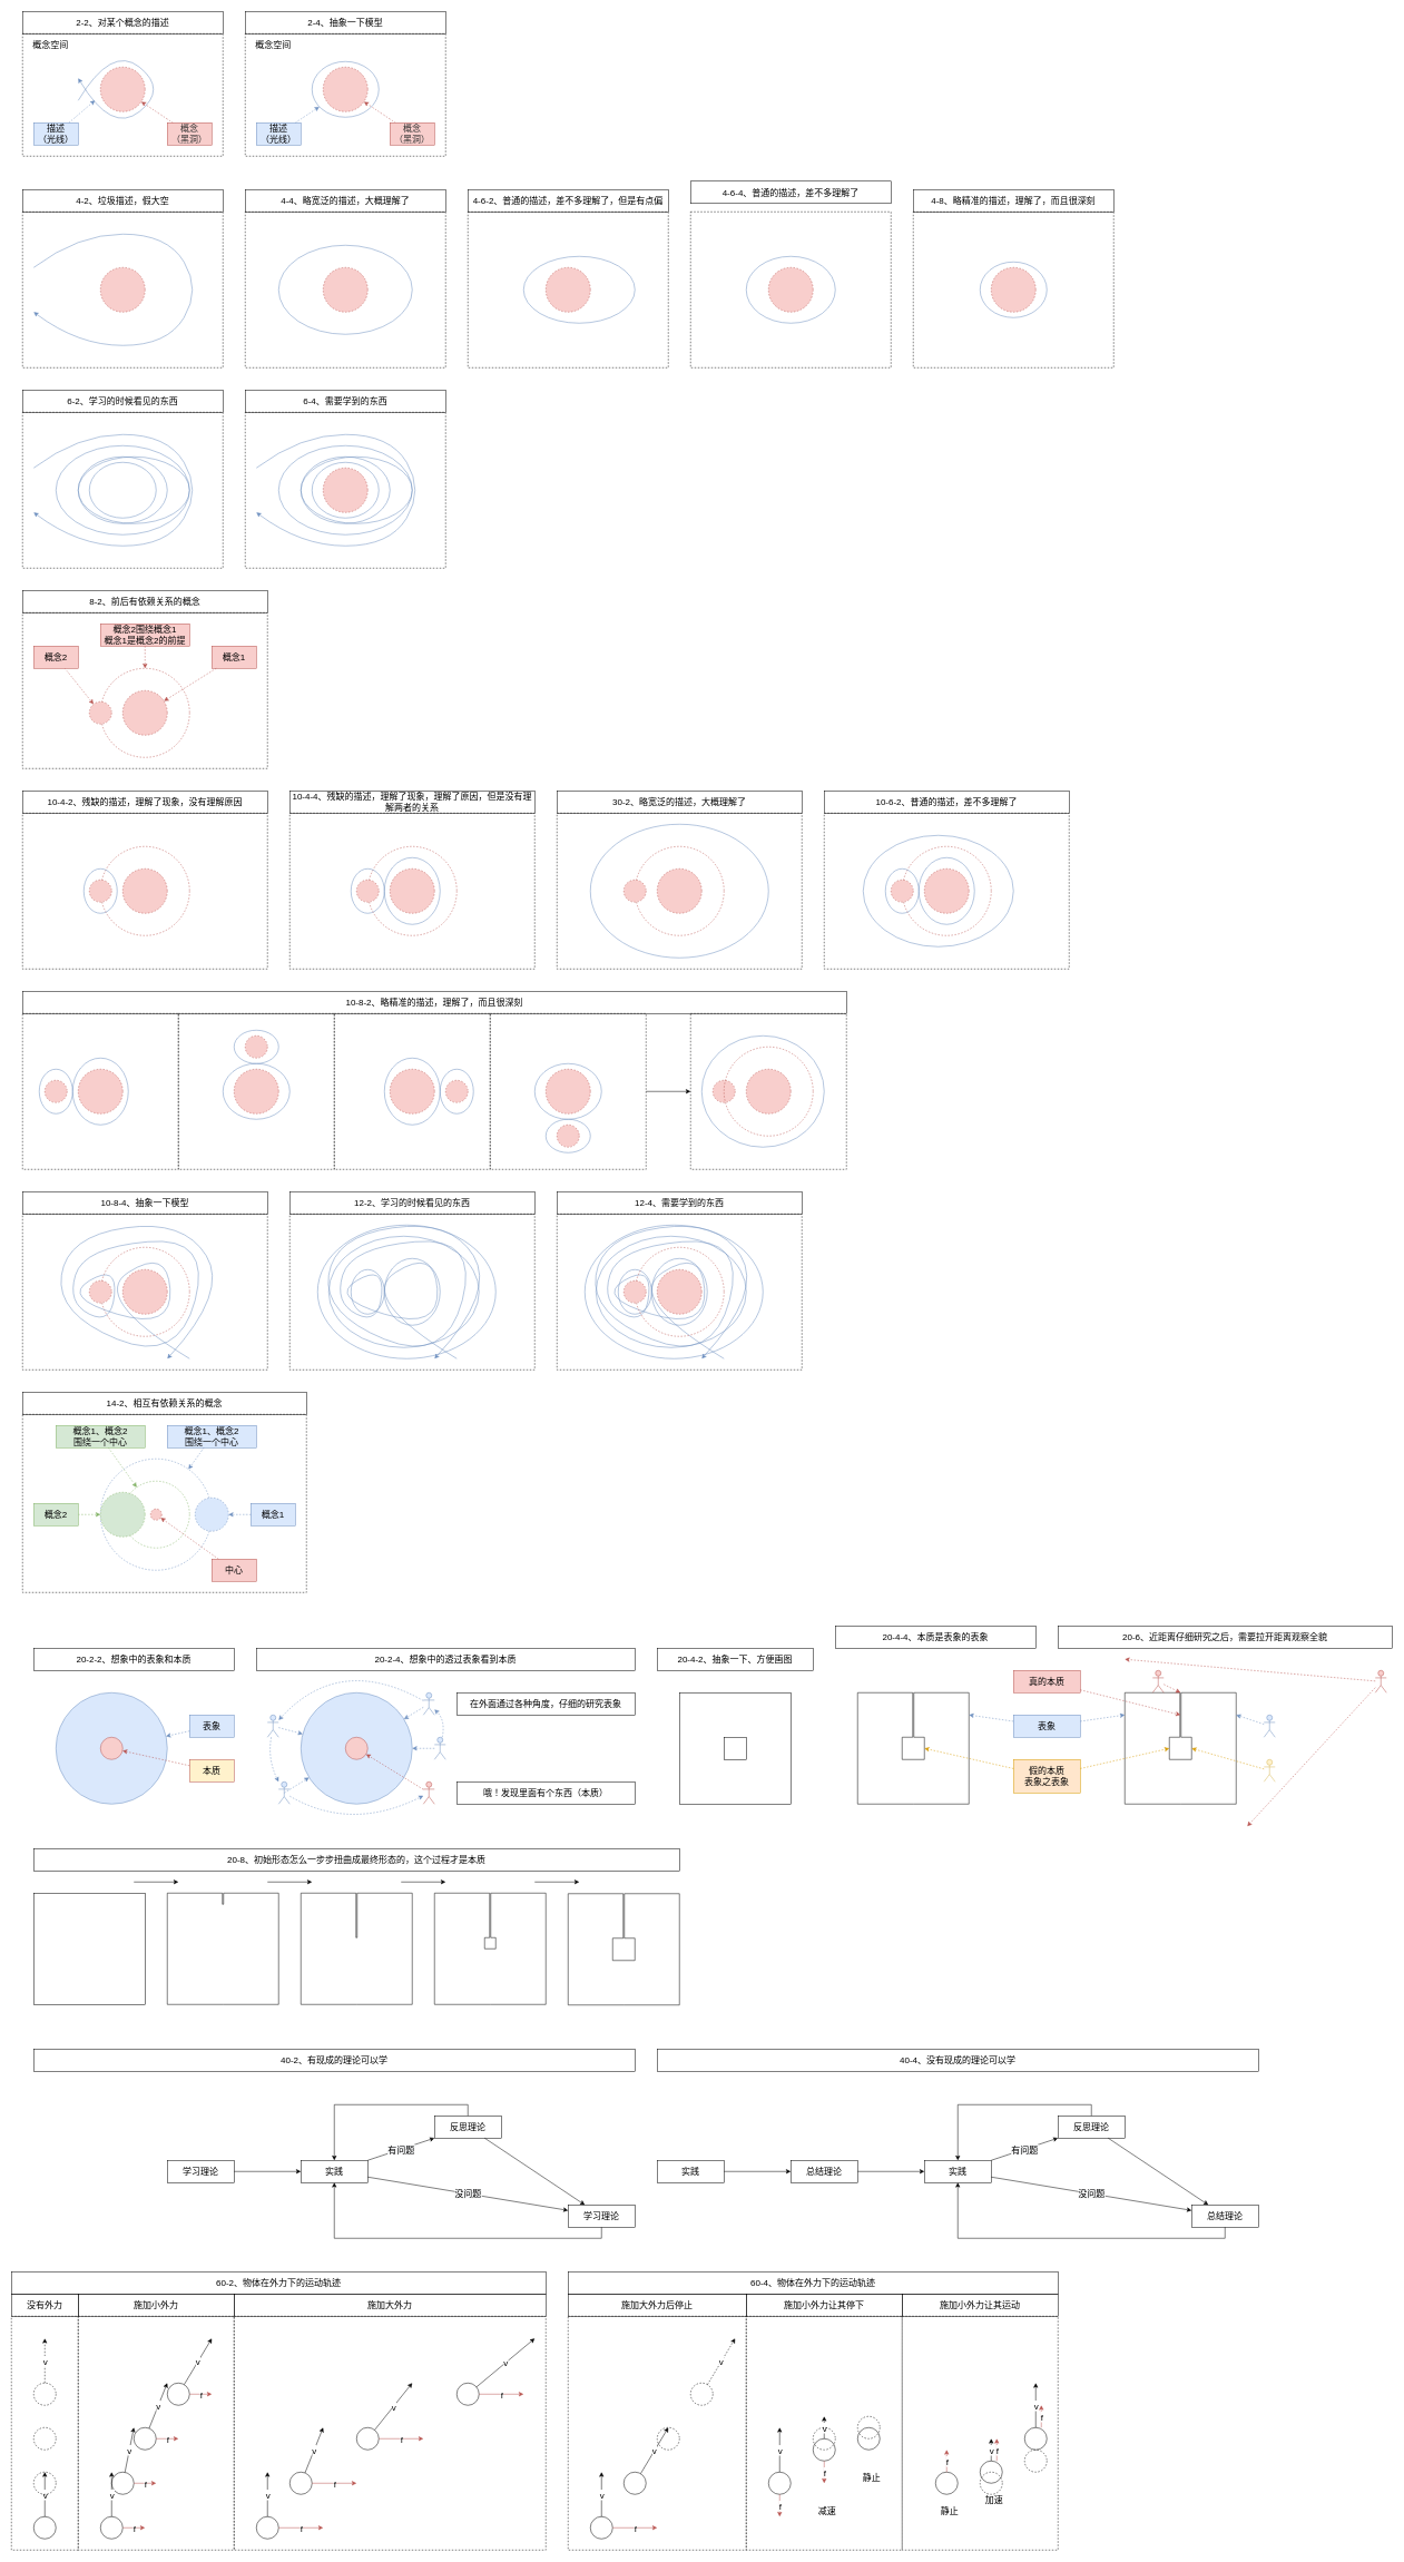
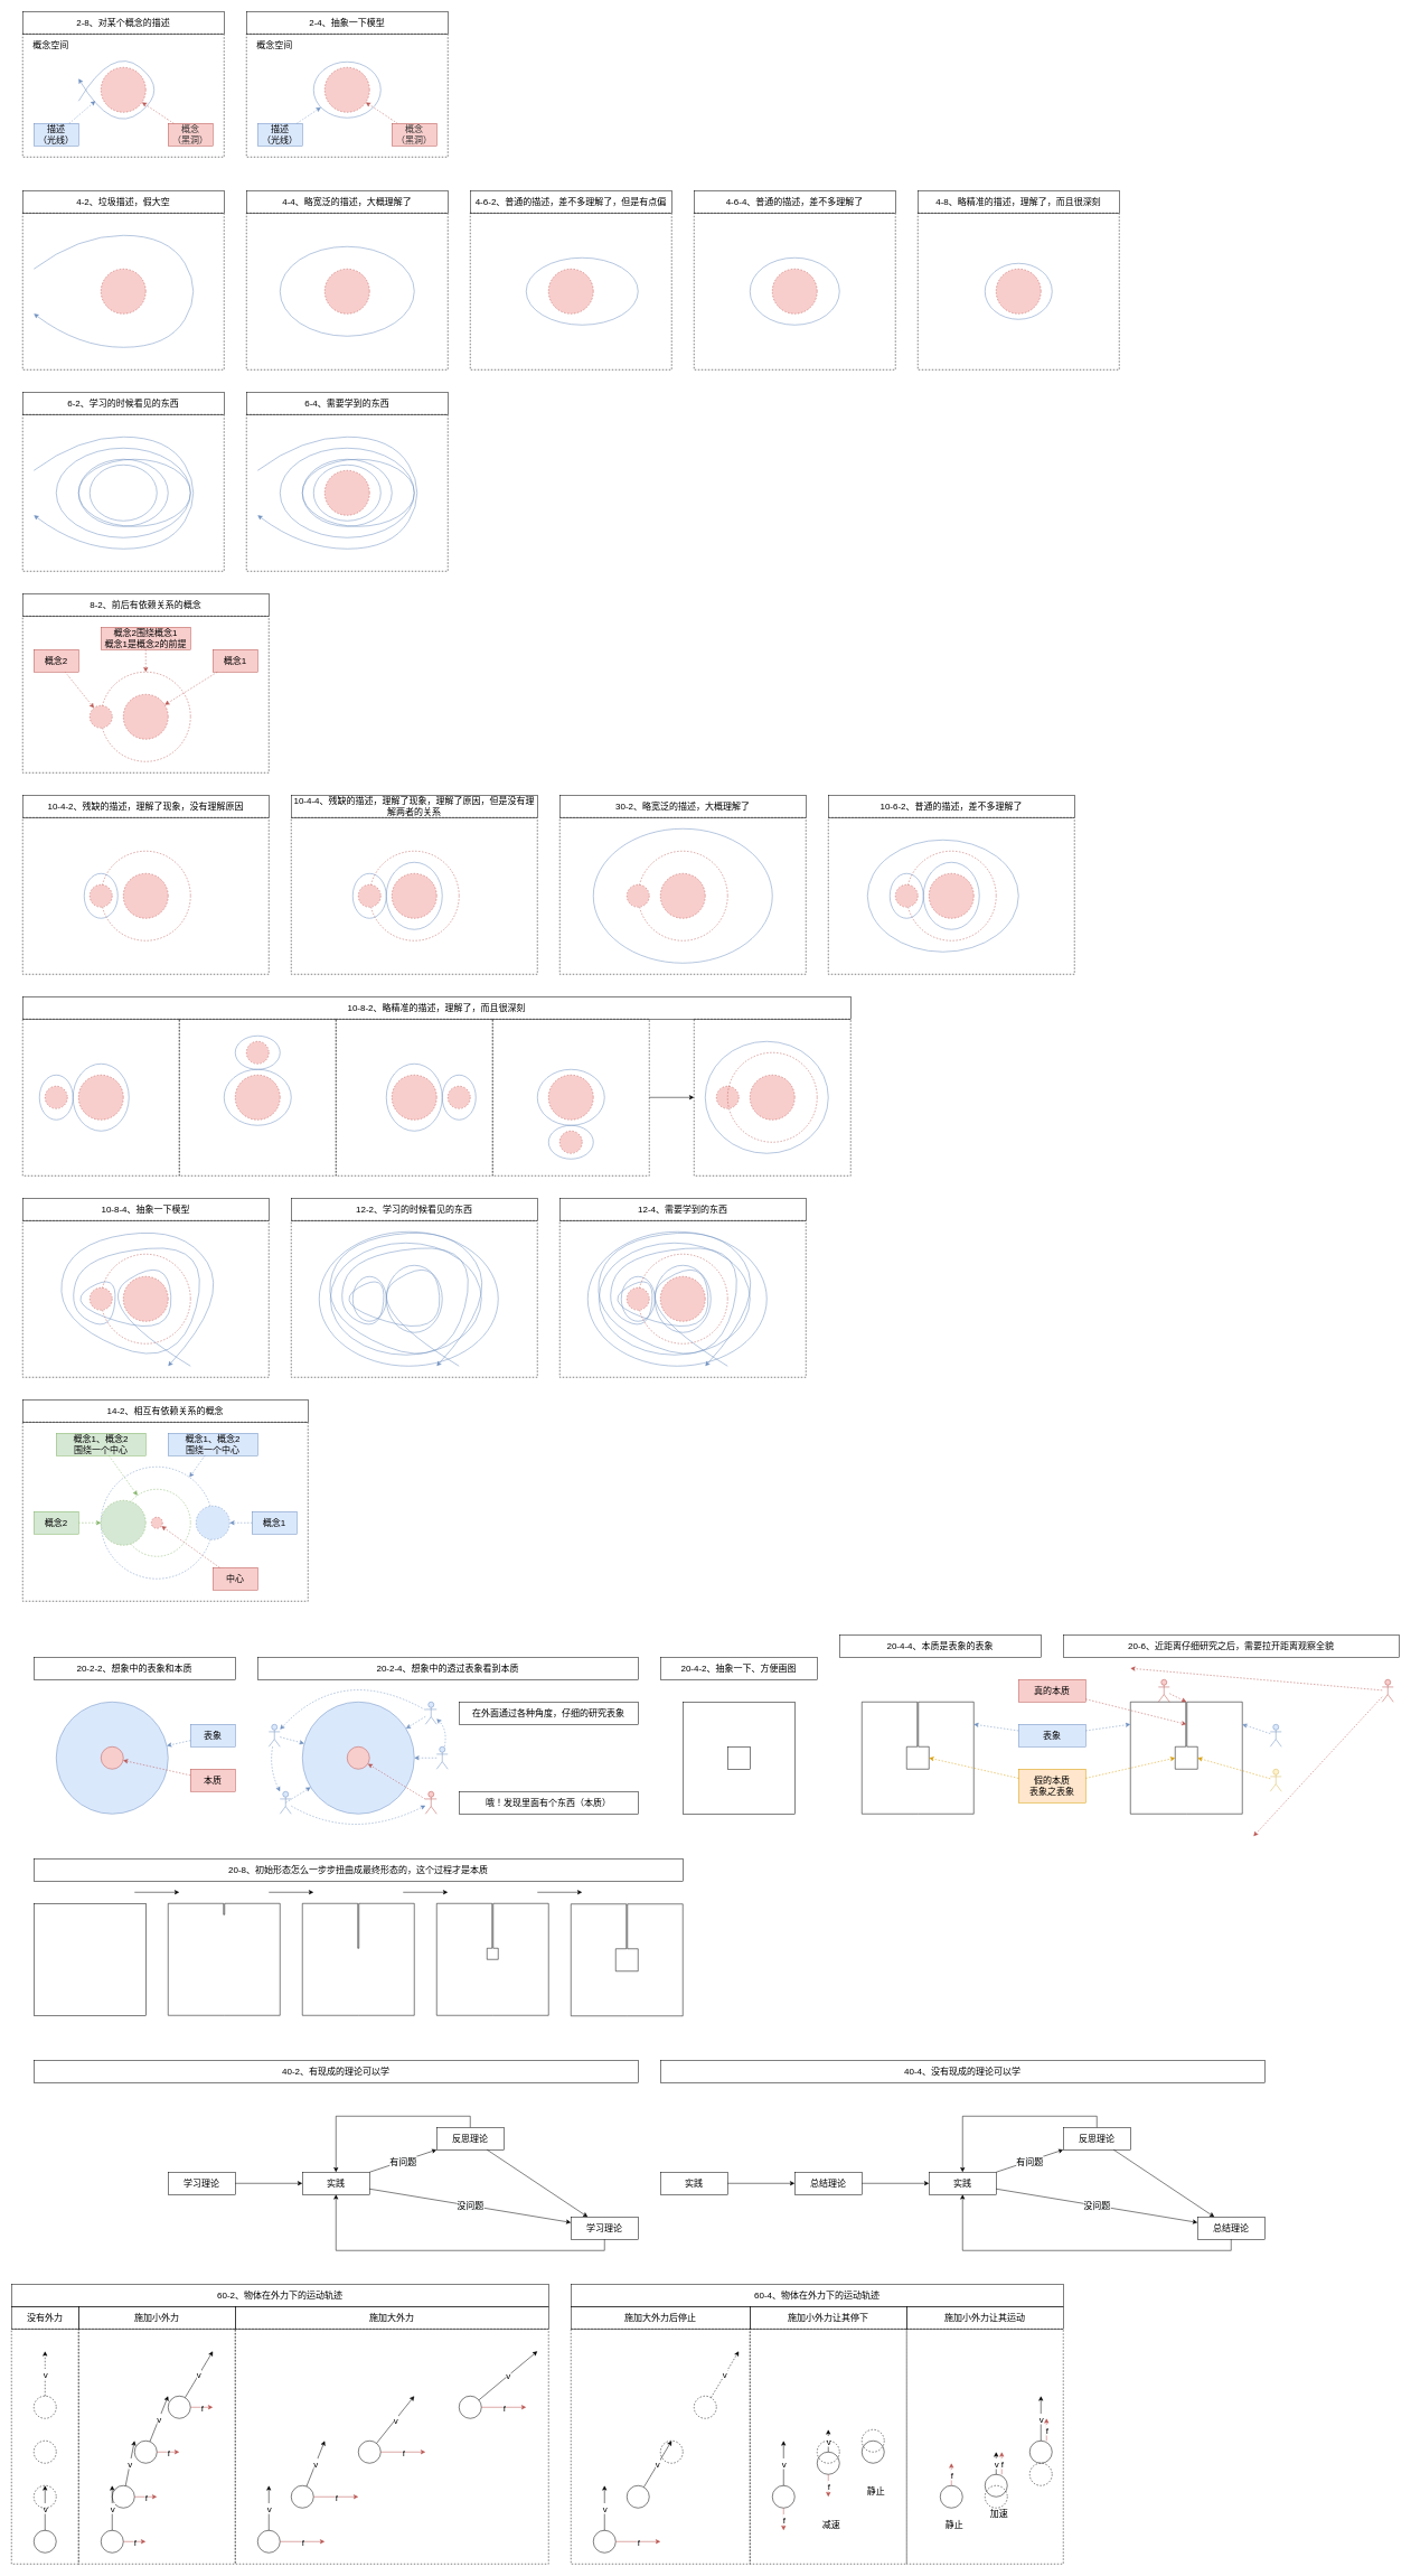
- <mxCell id="23" value="2-2、对某个概念的描述" style="rounded=0;whiteSpace=wrap;html=1;fillColor=none;fontSize=16;" parent="1" vertex="1"><mxGeometry x="40" y="20" width="360" height="40" as="geometry" /></mxCell>
+ <mxCell id="23" value="2-8、对某个概念的描述" style="rounded=0;whiteSpace=wrap;html=1;fillColor=none;fontSize=16;" parent="1" vertex="1"><mxGeometry x="40" y="20" width="360" height="40" as="geometry" /></mxCell>
- <mxCell id="40" value="4-6-4、普通的描述，差不多理解了" style="rounded=0;whiteSpace=wrap;html=1;fillColor=none;fontSize=16;" parent="1" vertex="1"><mxGeometry x="1240" y="325" width="360" height="40" as="geometry" /></mxCell>
+ <mxCell id="40" value="4-6-4、普通的描述，差不多理解了" style="rounded=0;whiteSpace=wrap;html=1;fillColor=none;fontSize=16;" parent="1" vertex="1"><mxGeometry x="1240" y="340" width="360" height="40" as="geometry" /></mxCell>
- <mxCell id="180" value="本质" style="rounded=0;whiteSpace=wrap;html=1;fillColor=#fff2cc;fontSize=16;strokeColor=#b85450;" parent="1" vertex="1"><mxGeometry x="340" y="3160" width="80" height="40" as="geometry" /></mxCell>
+ <mxCell id="180" value="本质" style="rounded=0;whiteSpace=wrap;html=1;fillColor=#f8cecc;fontSize=16;strokeColor=#b85450;" parent="1" vertex="1"><mxGeometry x="340" y="3160" width="80" height="40" as="geometry" /></mxCell>
